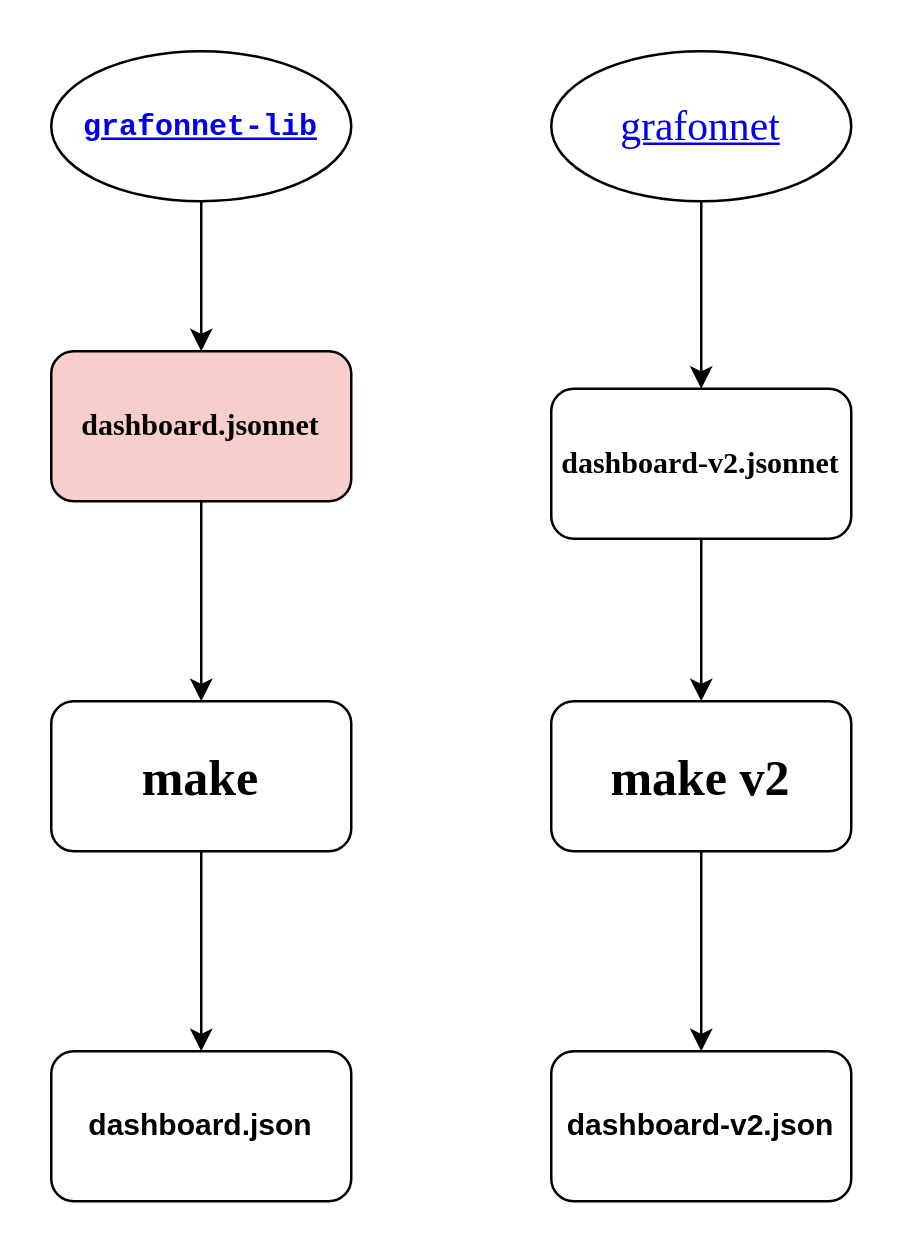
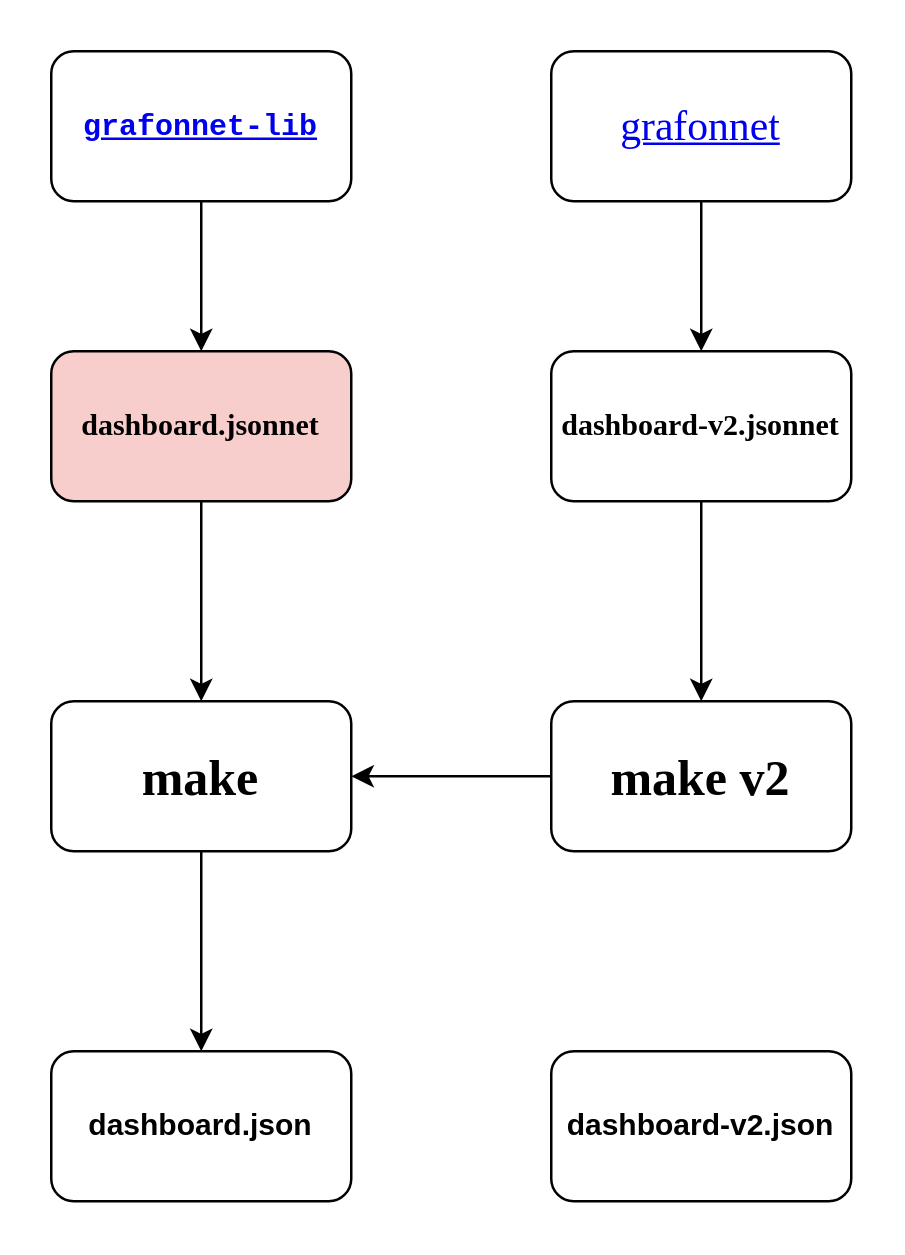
- <mxCell id="13" value="&lt;font face=&quot;Courier New&quot;&gt;&lt;b&gt;&lt;a href=&quot;https://github.com/grafana/grafonnet-lib&quot;&gt;grafonnet-lib&lt;/a&gt;&lt;/b&gt;&lt;/font&gt;" style="ellipse;whiteSpace=wrap;html=1;" vertex="1" parent="1"><mxGeometry x="20" y="20" width="120" height="60" as="geometry" /></mxCell>
+ <mxCell id="13" value="&lt;font face=&quot;Courier New&quot;&gt;&lt;b&gt;&lt;a href=&quot;https://github.com/grafana/grafonnet-lib&quot;&gt;grafonnet-lib&lt;/a&gt;&lt;/b&gt;&lt;/font&gt;" style="rounded=1;whiteSpace=wrap;html=1;" vertex="1" parent="1"><mxGeometry x="20" y="20" width="120" height="60" as="geometry" /></mxCell>
- <mxCell id="15" value="&lt;font size=&quot;1&quot; face=&quot;Comic Sans MS&quot;&gt;&lt;a style=&quot;&quot; href=&quot;https://github.com/grafana/grafonnet&quot;&gt;&lt;span style=&quot;font-size: 16.667px;&quot;&gt;grafonnet&lt;/span&gt;&lt;/a&gt;&lt;/font&gt;" style="ellipse;whiteSpace=wrap;html=1;" vertex="1" parent="1"><mxGeometry x="220" y="20" width="120" height="60" as="geometry" /></mxCell>
+ <mxCell id="15" value="&lt;font size=&quot;1&quot; face=&quot;Comic Sans MS&quot;&gt;&lt;a style=&quot;&quot; href=&quot;https://github.com/grafana/grafonnet&quot;&gt;&lt;span style=&quot;font-size: 16.667px;&quot;&gt;grafonnet&lt;/span&gt;&lt;/a&gt;&lt;/font&gt;" style="rounded=1;whiteSpace=wrap;html=1;" vertex="1" parent="1"><mxGeometry x="220" y="20" width="120" height="60" as="geometry" /></mxCell>
- <mxCell id="5" value="&lt;b&gt;&lt;font face=&quot;Comic Sans MS&quot;&gt;dashboard-v2.jsonnet&lt;/font&gt;&lt;/b&gt;" style="rounded=1;whiteSpace=wrap;html=1;" vertex="1" parent="1"><mxGeometry x="220" y="155" width="120" height="60" as="geometry" /></mxCell>
+ <mxCell id="5" value="&lt;b&gt;&lt;font face=&quot;Comic Sans MS&quot;&gt;dashboard-v2.jsonnet&lt;/font&gt;&lt;/b&gt;" style="rounded=1;whiteSpace=wrap;html=1;" vertex="1" parent="1"><mxGeometry x="220" y="140" width="120" height="60" as="geometry" /></mxCell>
- <mxCell id="8" value="" style="edgeStyle=orthogonalEdgeStyle;rounded=0;orthogonalLoop=1;jettySize=auto;html=1;" edge="1" parent="1" source="9" target="11"><mxGeometry relative="1" as="geometry" /></mxCell>
+ <mxCell id="8" value="" style="edgeStyle=orthogonalEdgeStyle;rounded=0;orthogonalLoop=1;jettySize=auto;html=1;" edge="1" parent="1" source="9" target="7"><mxGeometry relative="1" as="geometry" /></mxCell>
